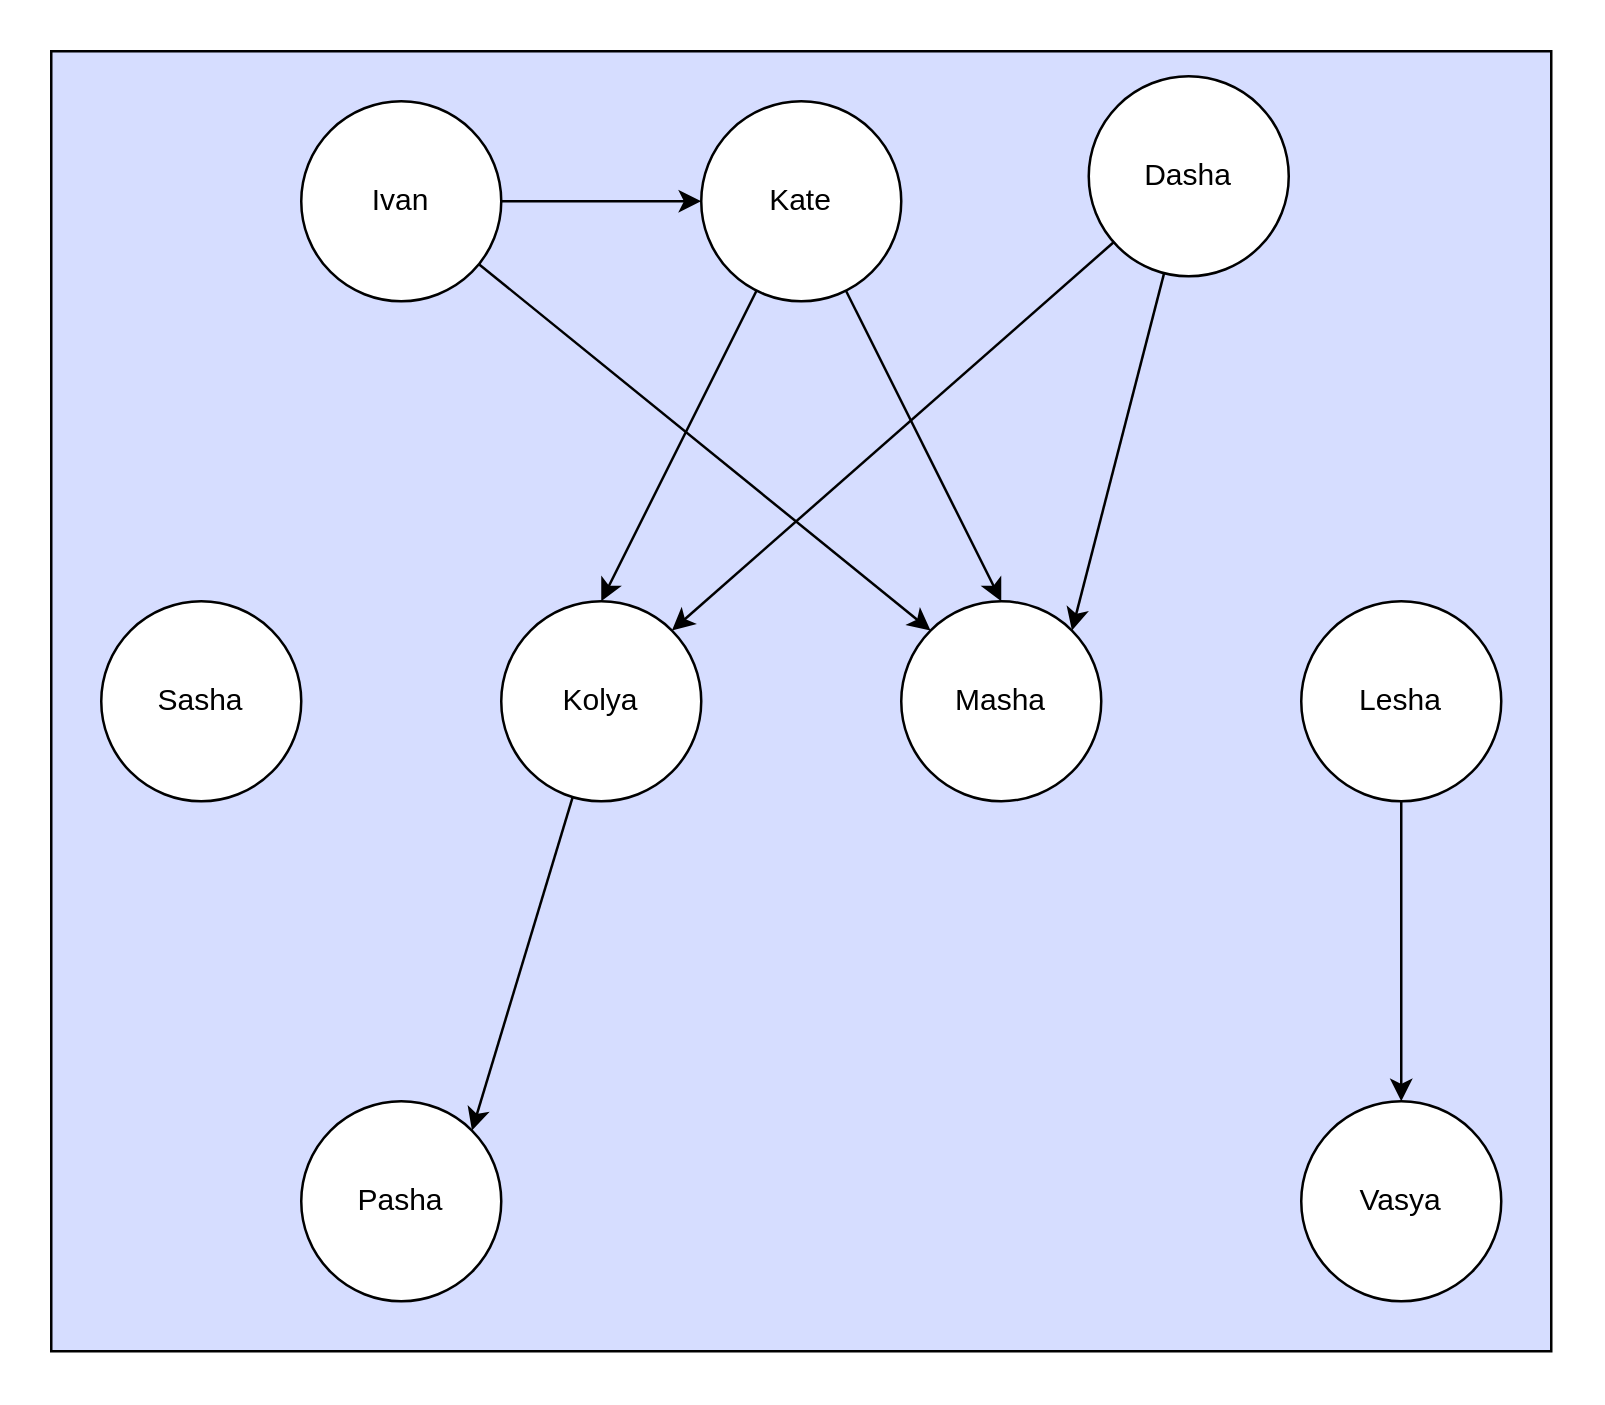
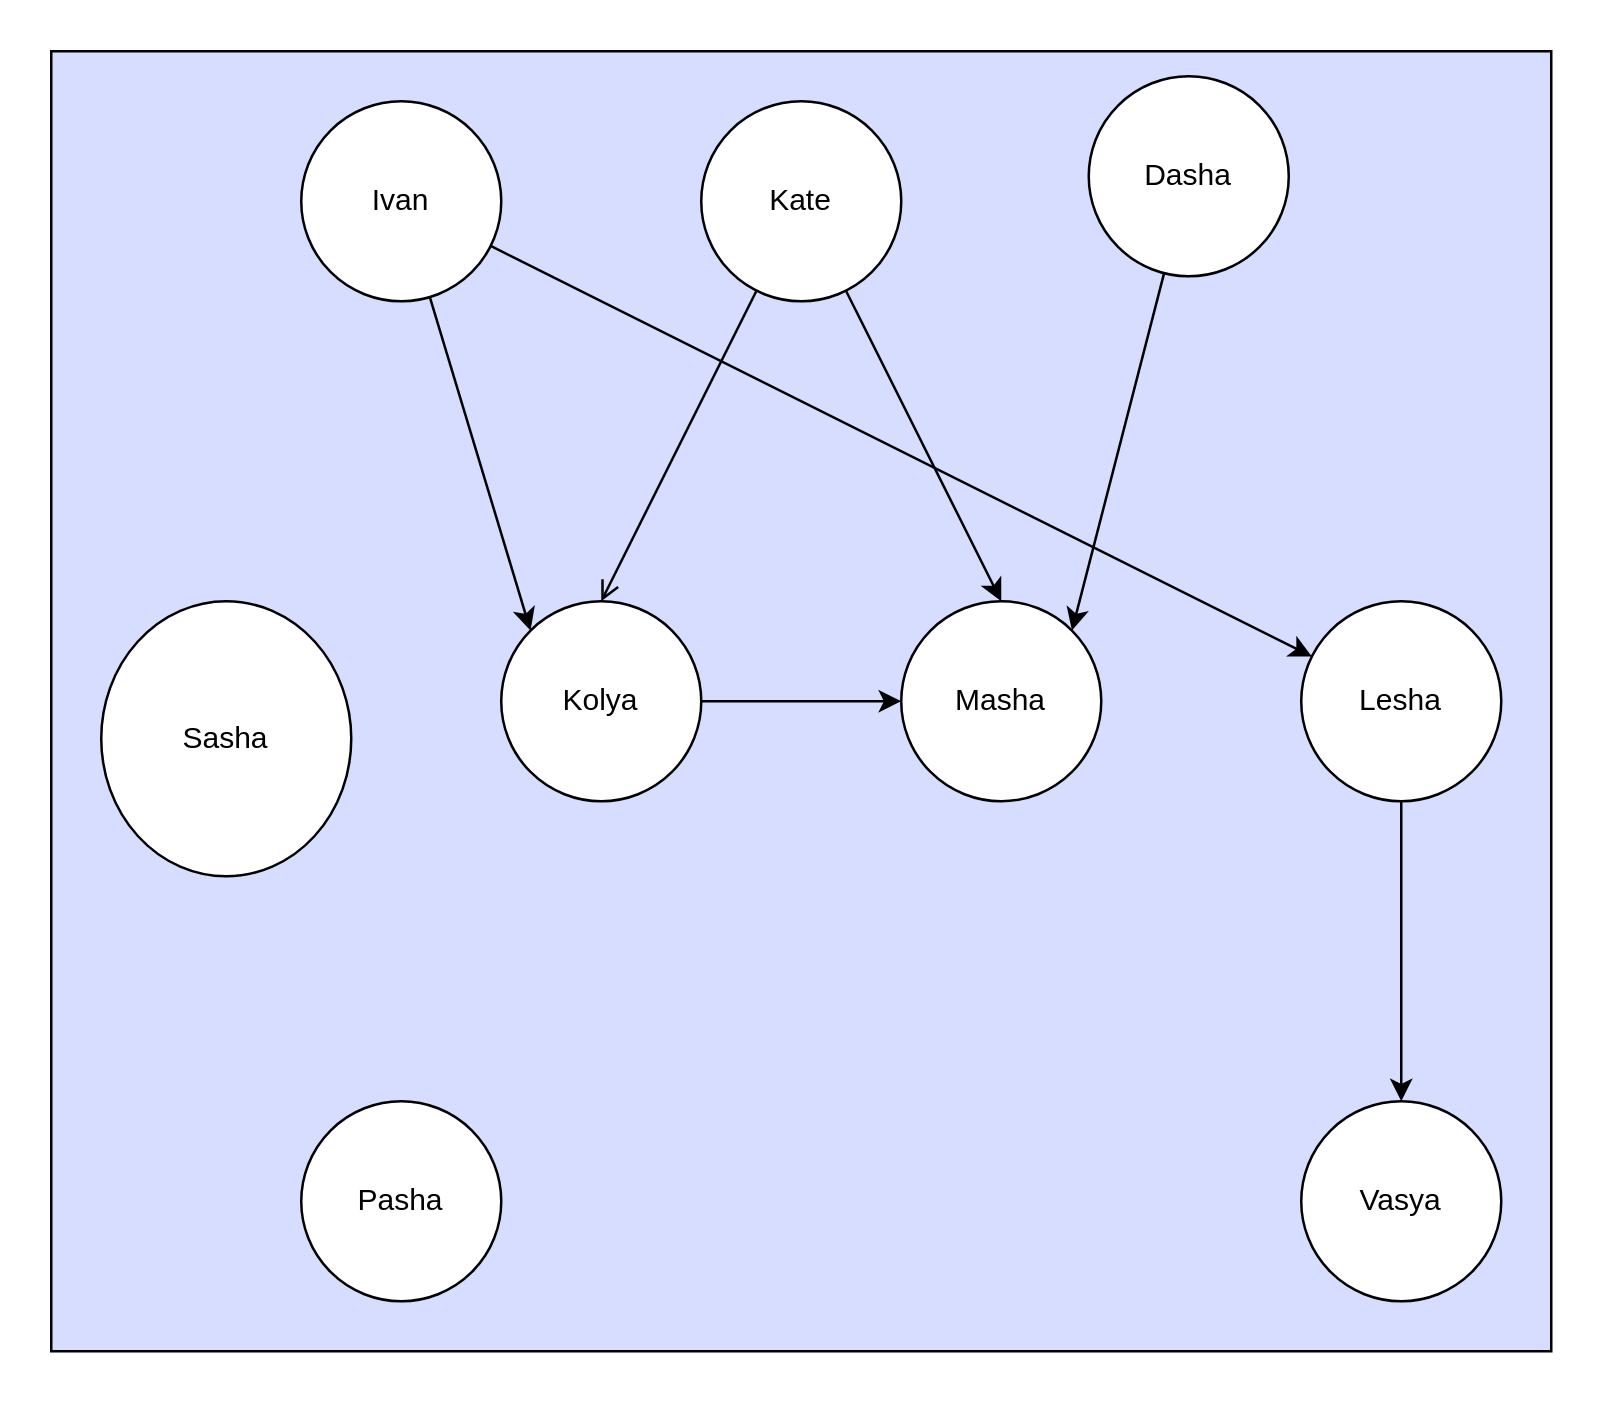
- <mxCell id="3" style="rounded=0;orthogonalLoop=1;jettySize=auto;html=1;" edge="1" parent="1" source="5" target="8"><mxGeometry relative="1" as="geometry" /></mxCell>
+ <mxCell id="3" style="rounded=0;orthogonalLoop=1;jettySize=auto;html=1;entryX=0;entryY=0;entryDx=0;entryDy=0;" edge="1" parent="1" source="5" target="13"><mxGeometry relative="1" as="geometry" /></mxCell>
- <mxCell id="9" style="rounded=0;orthogonalLoop=1;jettySize=auto;html=1;entryX=1;entryY=0;entryDx=0;entryDy=0;" edge="1" parent="1" source="11" target="13"><mxGeometry relative="1" as="geometry" /></mxCell>
- <mxCell id="4" style="rounded=0;orthogonalLoop=1;jettySize=auto;html=1;entryX=0;entryY=0;entryDx=0;entryDy=0;" edge="1" parent="1" source="5" target="14"><mxGeometry relative="1" as="geometry" /></mxCell>
+ <mxCell id="4" style="rounded=0;orthogonalLoop=1;jettySize=auto;html=1;" edge="1" parent="1" source="5" target="19"><mxGeometry relative="1" as="geometry" /></mxCell>
- <mxCell id="6" style="rounded=0;orthogonalLoop=1;jettySize=auto;html=1;entryX=0.5;entryY=0;entryDx=0;entryDy=0;" edge="1" parent="1" source="8" target="13"><mxGeometry relative="1" as="geometry" /></mxCell>
+ <mxCell id="6" style="rounded=0;orthogonalLoop=1;jettySize=auto;html=1;entryX=0.5;entryY=0;entryDx=0;entryDy=0;endArrow=open;" edge="1" parent="1" source="8" target="13"><mxGeometry relative="1" as="geometry" /></mxCell>
- <mxCell id="15" value="Sasha" style="ellipse;whiteSpace=wrap;html=1;aspect=fixed;" vertex="1" parent="1"><mxGeometry x="40" y="240" width="80" height="80" as="geometry" /></mxCell>
+ <mxCell id="15" value="Sasha" style="ellipse;whiteSpace=wrap;html=1;aspect=fixed;" vertex="1" parent="1"><mxGeometry x="40" y="240" width="100" height="110" as="geometry" /></mxCell>
- <mxCell id="12" style="rounded=0;orthogonalLoop=1;jettySize=auto;html=1;entryX=1;entryY=0;entryDx=0;entryDy=0;" edge="1" parent="1" source="13" target="16"><mxGeometry relative="1" as="geometry" /></mxCell>
+ <mxCell id="12" style="rounded=0;orthogonalLoop=1;jettySize=auto;html=1;" edge="1" parent="1" source="13" target="14"><mxGeometry relative="1" as="geometry" /></mxCell>
